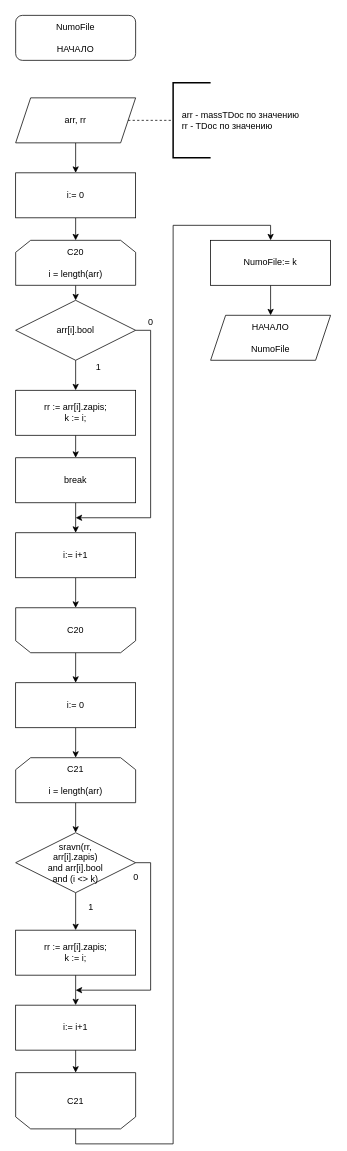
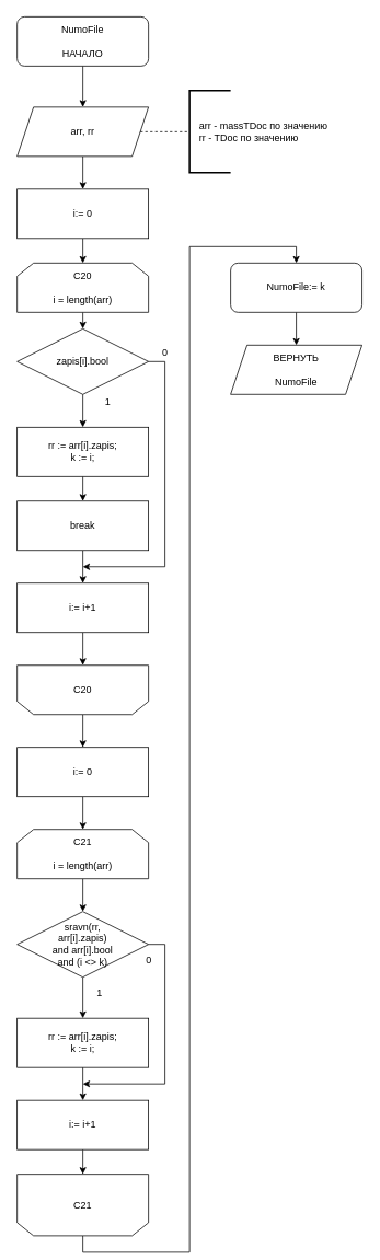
+ <mxCell id="2" style="edgeStyle=orthogonalEdgeStyle;rounded=0;orthogonalLoop=1;jettySize=auto;html=1;exitX=0.5;exitY=1;exitDx=0;exitDy=0;entryX=0.5;entryY=0;entryDx=0;entryDy=0;" edge="1" parent="1" source="3" target="20"><mxGeometry relative="1" as="geometry" /></mxCell>
- <mxCell id="42" value="NumoFile:= k" style="rounded=0;whiteSpace=wrap;html=1;" vertex="1" parent="1"><mxGeometry x="280" y="320" width="160" height="60" as="geometry" /></mxCell>
+ <mxCell id="42" value="NumoFile:= k" style="whiteSpace=wrap;html=1;rounded=1;" vertex="1" parent="1"><mxGeometry x="280" y="320" width="160" height="60" as="geometry" /></mxCell>
- <mxCell id="8" value="arr[i].bool" style="rhombus;whiteSpace=wrap;html=1;" vertex="1" parent="1"><mxGeometry x="20" y="400" width="160" height="80" as="geometry" /></mxCell>
+ <mxCell id="8" value="zapis[i].bool" style="rhombus;whiteSpace=wrap;html=1;" vertex="1" parent="1"><mxGeometry x="20" y="400" width="160" height="80" as="geometry" /></mxCell>
- <mxCell id="40" value="НАЧАЛО&lt;br&gt;&lt;br&gt;NumoFile" style="shape=parallelogram;perimeter=parallelogramPerimeter;whiteSpace=wrap;html=1;fixedSize=1;" vertex="1" parent="1"><mxGeometry x="280" y="420" width="160" height="60" as="geometry" /></mxCell>
+ <mxCell id="40" value="ВЕРНУТЬ&lt;br&gt;&lt;br&gt;NumoFile" style="shape=parallelogram;perimeter=parallelogramPerimeter;whiteSpace=wrap;html=1;fixedSize=1;" vertex="1" parent="1"><mxGeometry x="280" y="420" width="160" height="60" as="geometry" /></mxCell>
